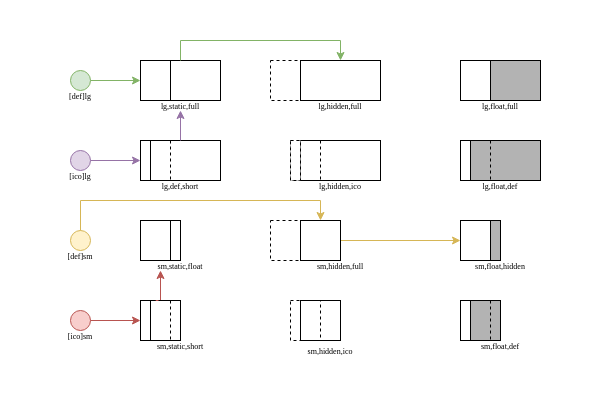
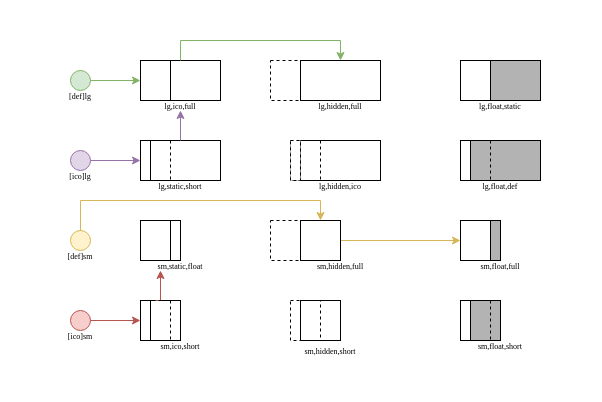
- <mxCell id="20" value="&lt;font style=&quot;font-size: 8px;&quot; data-font-src=&quot;https://fonts.googleapis.com/css?family=Fira+Code&quot; face=&quot;Fira Code&quot;&gt;lg,static,full&lt;/font&gt;" style="text;html=1;align=center;verticalAlign=middle;whiteSpace=wrap;rounded=0;" vertex="1" parent="1"><mxGeometry x="140" y="100" width="80" height="10" as="geometry" /></mxCell>
+ <mxCell id="20" value="&lt;font style=&quot;font-size: 8px;&quot; data-font-src=&quot;https://fonts.googleapis.com/css?family=Fira+Code&quot; face=&quot;Fira Code&quot;&gt;lg,ico,full&lt;/font&gt;" style="text;html=1;align=center;verticalAlign=middle;whiteSpace=wrap;rounded=0;" vertex="1" parent="1"><mxGeometry x="140" y="100" width="80" height="10" as="geometry" /></mxCell>
- <mxCell id="21" value="&lt;font style=&quot;font-size: 8px;&quot; data-font-src=&quot;https://fonts.googleapis.com/css?family=Fira+Code&quot; face=&quot;Fira Code&quot;&gt;lg,float,full&lt;/font&gt;" style="text;html=1;align=center;verticalAlign=middle;whiteSpace=wrap;rounded=0;" vertex="1" parent="1"><mxGeometry x="460" y="100" width="80" height="10" as="geometry" /></mxCell>
+ <mxCell id="21" value="&lt;font style=&quot;font-size: 8px;&quot; data-font-src=&quot;https://fonts.googleapis.com/css?family=Fira+Code&quot; face=&quot;Fira Code&quot;&gt;lg,float,static&lt;/font&gt;" style="text;html=1;align=center;verticalAlign=middle;whiteSpace=wrap;rounded=0;" vertex="1" parent="1"><mxGeometry x="460" y="100" width="80" height="10" as="geometry" /></mxCell>
- <mxCell id="22" value="&lt;font style=&quot;font-size: 8px;&quot; data-font-src=&quot;https://fonts.googleapis.com/css?family=Fira+Code&quot; face=&quot;Fira Code&quot;&gt;lg,def,short&lt;/font&gt;" style="text;html=1;align=center;verticalAlign=middle;whiteSpace=wrap;rounded=0;" vertex="1" parent="1"><mxGeometry x="140" y="180" width="80" height="10" as="geometry" /></mxCell>
+ <mxCell id="22" value="&lt;font style=&quot;font-size: 8px;&quot; data-font-src=&quot;https://fonts.googleapis.com/css?family=Fira+Code&quot; face=&quot;Fira Code&quot;&gt;lg,static,short&lt;/font&gt;" style="text;html=1;align=center;verticalAlign=middle;whiteSpace=wrap;rounded=0;" vertex="1" parent="1"><mxGeometry x="140" y="180" width="80" height="10" as="geometry" /></mxCell>
- <mxCell id="47" value="&lt;font style=&quot;font-size: 8px;&quot; data-font-src=&quot;https://fonts.googleapis.com/css?family=Fira+Code&quot; face=&quot;Fira Code&quot;&gt;sm,float,hidden&lt;/font&gt;" style="text;html=1;align=center;verticalAlign=middle;whiteSpace=wrap;rounded=0;" vertex="1" parent="1"><mxGeometry x="460" y="260" width="80" height="10" as="geometry" /></mxCell>
+ <mxCell id="47" value="&lt;font style=&quot;font-size: 8px;&quot; data-font-src=&quot;https://fonts.googleapis.com/css?family=Fira+Code&quot; face=&quot;Fira Code&quot;&gt;sm,float,full&lt;/font&gt;" style="text;html=1;align=center;verticalAlign=middle;whiteSpace=wrap;rounded=0;" vertex="1" parent="1"><mxGeometry x="460" y="260" width="80" height="10" as="geometry" /></mxCell>
- <mxCell id="51" value="&lt;font style=&quot;font-size: 8px;&quot; data-font-src=&quot;https://fonts.googleapis.com/css?family=Fira+Code&quot; face=&quot;Fira Code&quot;&gt;sm,static,short&lt;/font&gt;" style="text;html=1;align=center;verticalAlign=middle;whiteSpace=wrap;rounded=0;" vertex="1" parent="1"><mxGeometry x="140" y="340" width="80" height="10" as="geometry" /></mxCell>
+ <mxCell id="51" value="&lt;font style=&quot;font-size: 8px;&quot; data-font-src=&quot;https://fonts.googleapis.com/css?family=Fira+Code&quot; face=&quot;Fira Code&quot;&gt;sm,ico,short&lt;/font&gt;" style="text;html=1;align=center;verticalAlign=middle;whiteSpace=wrap;rounded=0;" vertex="1" parent="1"><mxGeometry x="140" y="340" width="80" height="10" as="geometry" /></mxCell>
- <mxCell id="65" value="&lt;font style=&quot;font-size: 8px;&quot; data-font-src=&quot;https://fonts.googleapis.com/css?family=Fira+Code&quot; face=&quot;Fira Code&quot;&gt;sm,float,def&lt;/font&gt;" style="text;html=1;align=center;verticalAlign=middle;whiteSpace=wrap;rounded=0;" vertex="1" parent="1"><mxGeometry x="460" y="340" width="80" height="10" as="geometry" /></mxCell>
+ <mxCell id="65" value="&lt;font style=&quot;font-size: 8px;&quot; data-font-src=&quot;https://fonts.googleapis.com/css?family=Fira+Code&quot; face=&quot;Fira Code&quot;&gt;sm,float,short&lt;/font&gt;" style="text;html=1;align=center;verticalAlign=middle;whiteSpace=wrap;rounded=0;" vertex="1" parent="1"><mxGeometry x="460" y="340" width="80" height="10" as="geometry" /></mxCell>
- <mxCell id="53" value="&lt;font style=&quot;font-size: 8px;&quot; data-font-src=&quot;https://fonts.googleapis.com/css?family=Fira+Code&quot; face=&quot;Fira Code&quot;&gt;sm,hidden,ico&lt;/font&gt;" style="text;html=1;align=center;verticalAlign=middle;whiteSpace=wrap;rounded=0;" vertex="1" parent="1"><mxGeometry x="290" y="345" width="80" height="10" as="geometry" /></mxCell>
+ <mxCell id="53" value="&lt;font style=&quot;font-size: 8px;&quot; data-font-src=&quot;https://fonts.googleapis.com/css?family=Fira+Code&quot; face=&quot;Fira Code&quot;&gt;sm,hidden,short&lt;/font&gt;" style="text;html=1;align=center;verticalAlign=middle;whiteSpace=wrap;rounded=0;" vertex="1" parent="1"><mxGeometry x="290" y="345" width="80" height="10" as="geometry" /></mxCell>
